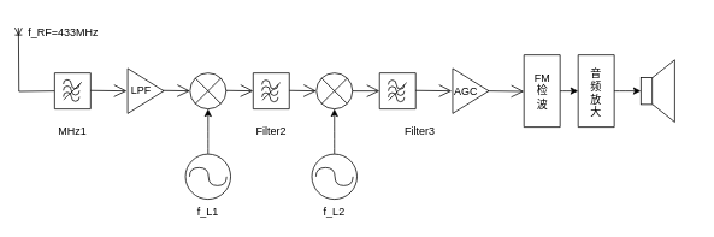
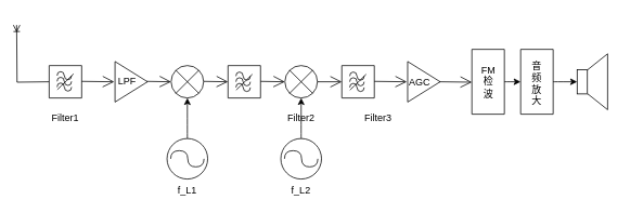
- <mxCell id="57" value="f_RF=433MHz" style="text;html=1;strokeColor=none;fillColor=none;align=center;verticalAlign=middle;whiteSpace=wrap;rounded=0;shadow=0;" vertex="1" parent="1"><mxGeometry x="40" y="20" width="60" height="30" as="geometry" /></mxCell>
- <mxCell id="54" value="MHz1" style="text;html=1;strokeColor=none;fillColor=none;align=center;verticalAlign=middle;whiteSpace=wrap;rounded=0;shadow=0;" vertex="1" parent="1"><mxGeometry x="50" y="130" width="60" height="30" as="geometry" /></mxCell>
+ <mxCell id="54" value="Filter1" style="text;html=1;strokeColor=none;fillColor=none;align=center;verticalAlign=middle;whiteSpace=wrap;rounded=0;shadow=0;" vertex="1" parent="1"><mxGeometry x="50" y="130" width="60" height="30" as="geometry" /></mxCell>
- <mxCell id="55" value="Filter2" style="text;html=1;strokeColor=none;fillColor=none;align=center;verticalAlign=middle;whiteSpace=wrap;rounded=0;shadow=0;" vertex="1" parent="1"><mxGeometry x="270" y="130" width="60" height="30" as="geometry" /></mxCell>
+ <mxCell id="55" value="Filter2" style="text;html=1;strokeColor=none;fillColor=none;align=center;verticalAlign=middle;whiteSpace=wrap;rounded=0;shadow=0;" vertex="1" parent="1"><mxGeometry x="340" y="130" width="60" height="30" as="geometry" /></mxCell>
